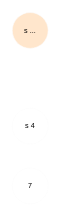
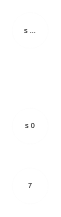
- <mxCell id="8" value="s ..." style="ellipse;whiteSpace=wrap;html=1;aspect=fixed;strokeColor=#FCFCFC;fillColor=#ffe6cc;" vertex="1" parent="1"><mxGeometry x="20" y="20" width="60" height="60" as="geometry" /></mxCell>
+ <mxCell id="8" value="s ..." style="ellipse;whiteSpace=wrap;html=1;aspect=fixed;strokeColor=#FCFCFC;" vertex="1" parent="1"><mxGeometry x="20" y="20" width="60" height="60" as="geometry" /></mxCell>
- <mxCell id="5" value="s 4" style="ellipse;whiteSpace=wrap;html=1;aspect=fixed;strokeColor=#FCFCFC;" vertex="1" parent="1"><mxGeometry x="20" y="180" width="60" height="60" as="geometry" /></mxCell>
+ <mxCell id="5" value="s 0" style="ellipse;whiteSpace=wrap;html=1;aspect=fixed;strokeColor=#FCFCFC;" vertex="1" parent="1"><mxGeometry x="20" y="180" width="60" height="60" as="geometry" /></mxCell>
